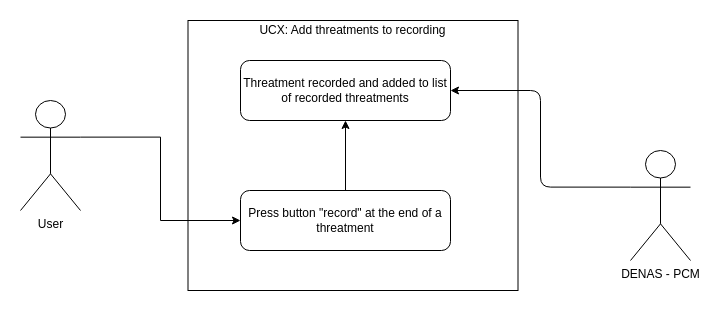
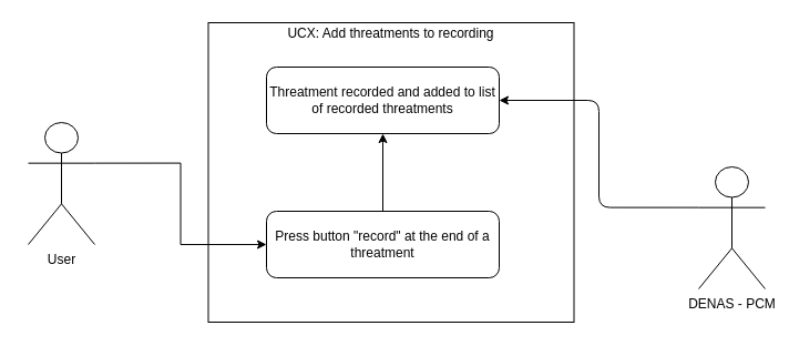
- <mxCell id="4" value="User" style="shape=umlActor;verticalLabelPosition=bottom;verticalAlign=top;html=1;outlineConnect=0;" vertex="1" parent="1"><mxGeometry x="20" y="100" width="60" height="110" as="geometry" /></mxCell>
+ <mxCell id="4" value="User" style="shape=umlActor;verticalLabelPosition=bottom;verticalAlign=top;html=1;outlineConnect=0;" vertex="1" parent="1"><mxGeometry x="25" y="110" width="60" height="110" as="geometry" /></mxCell>
